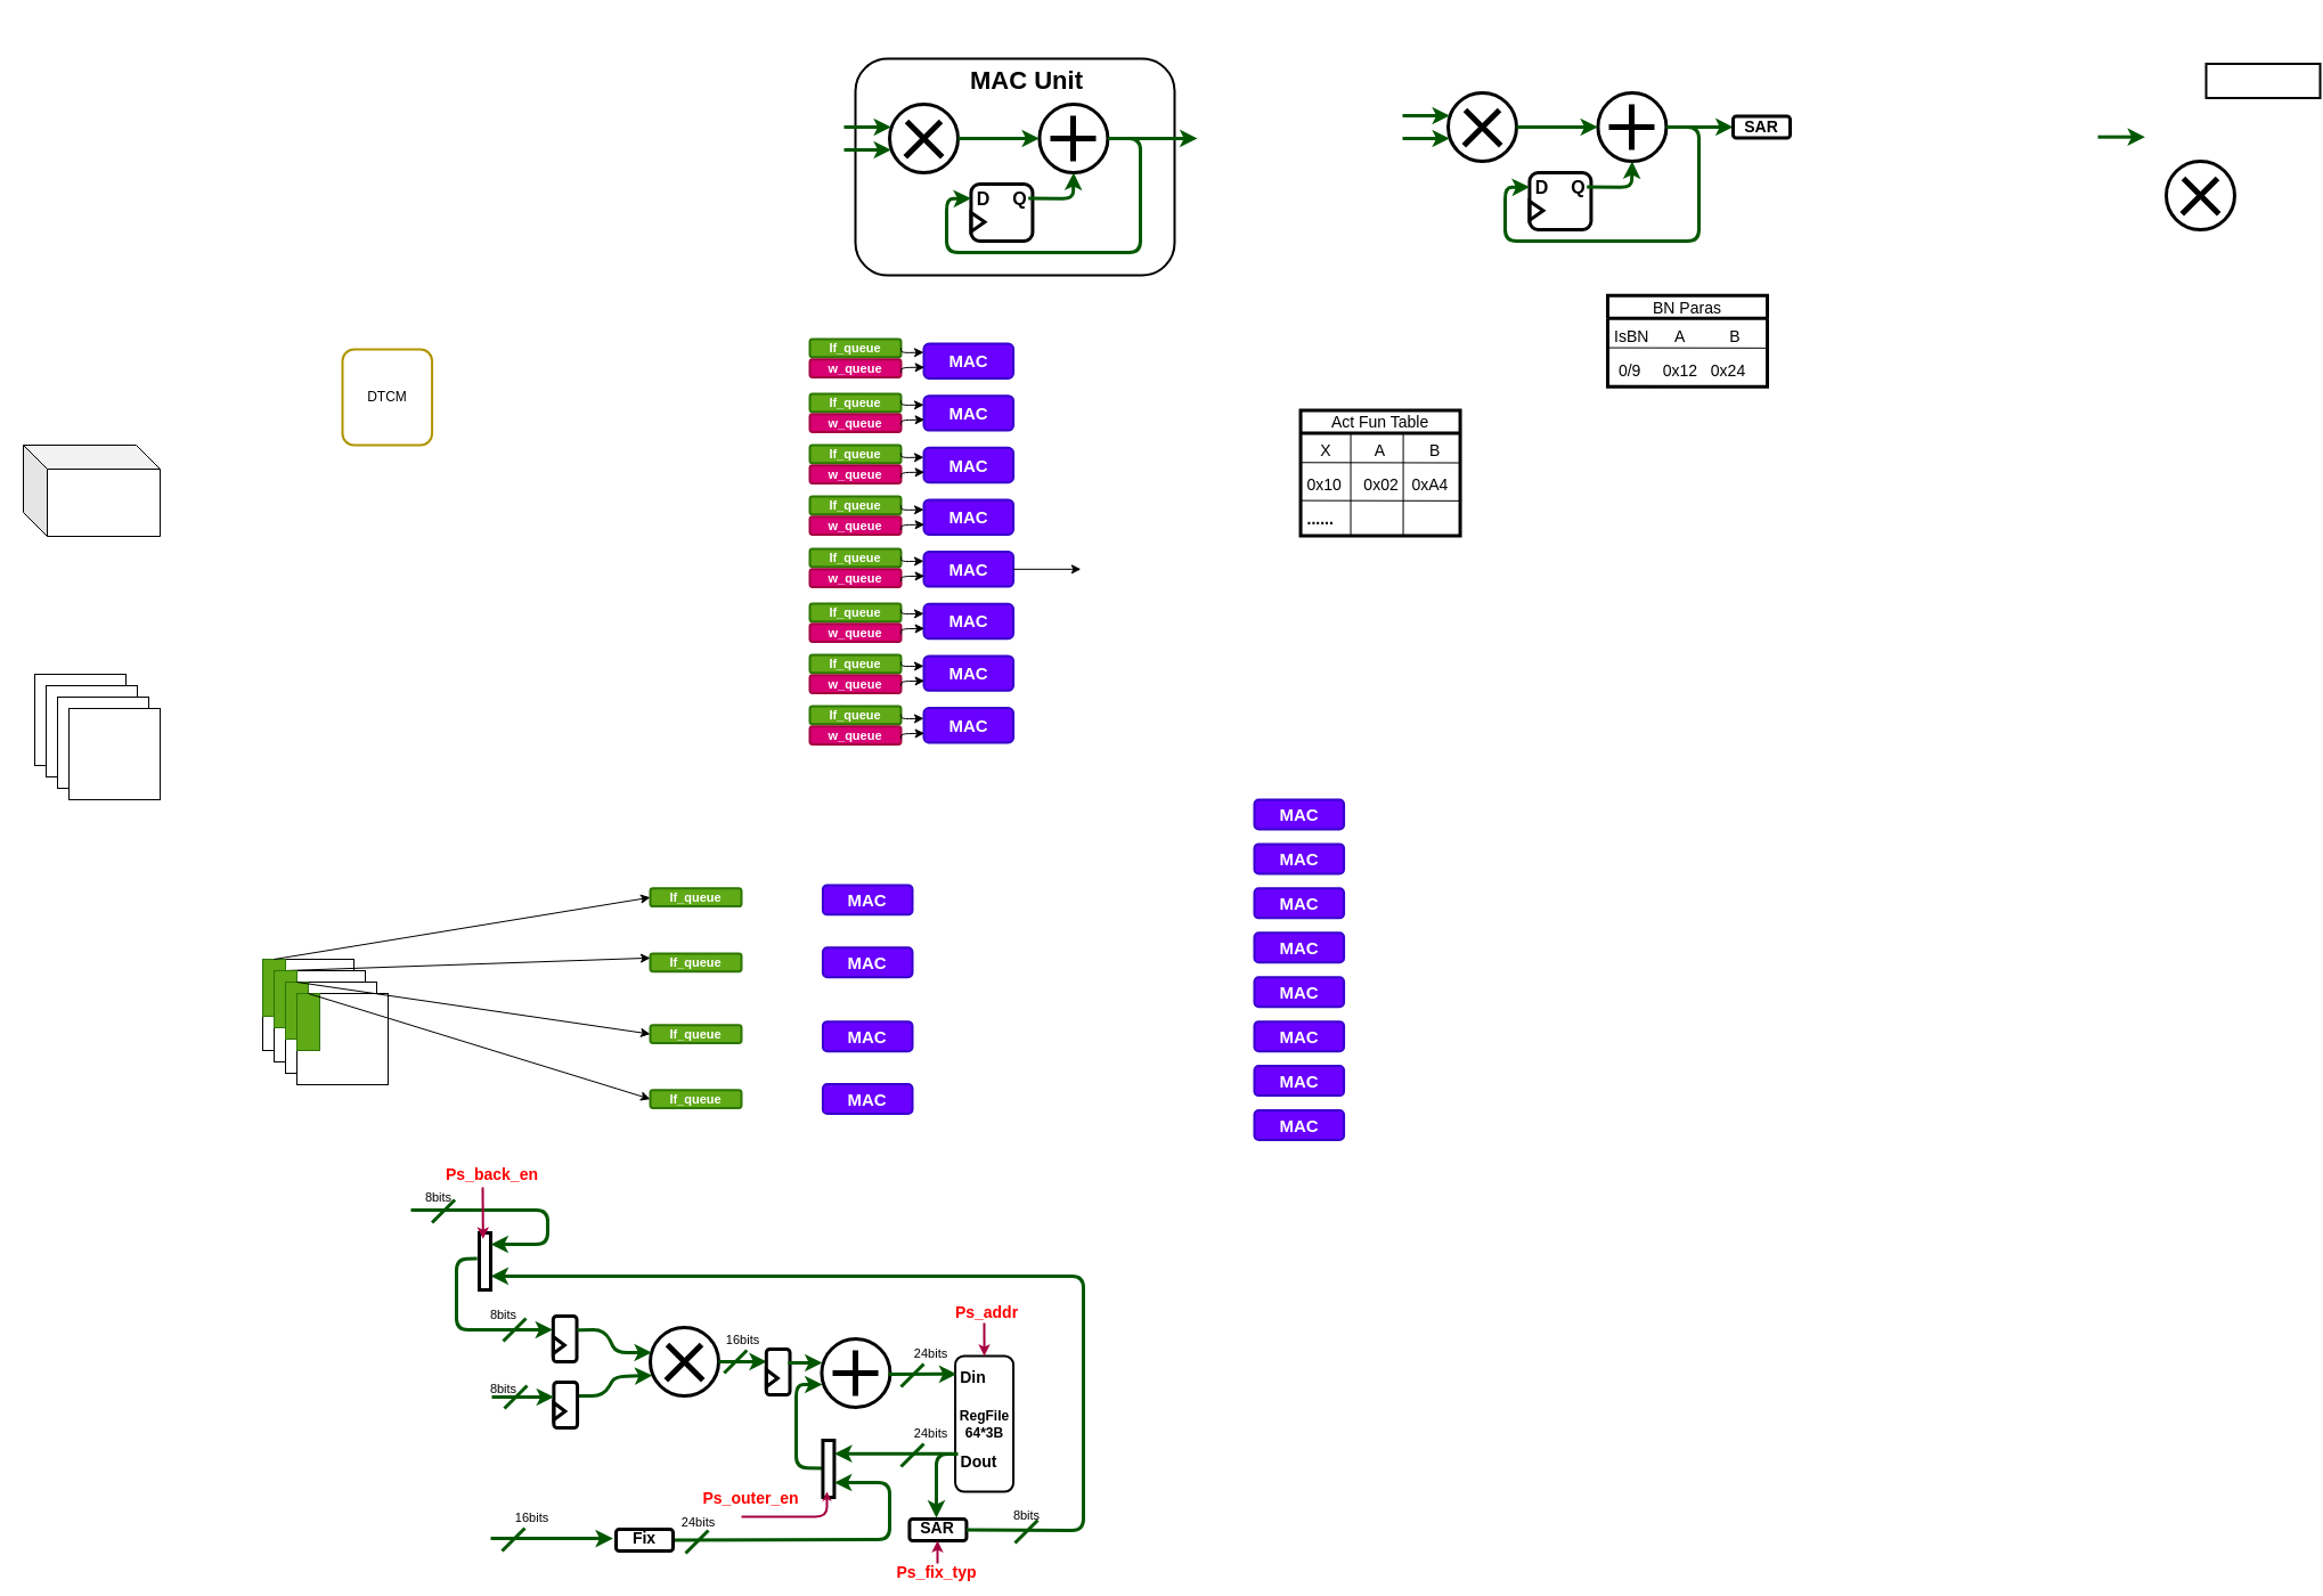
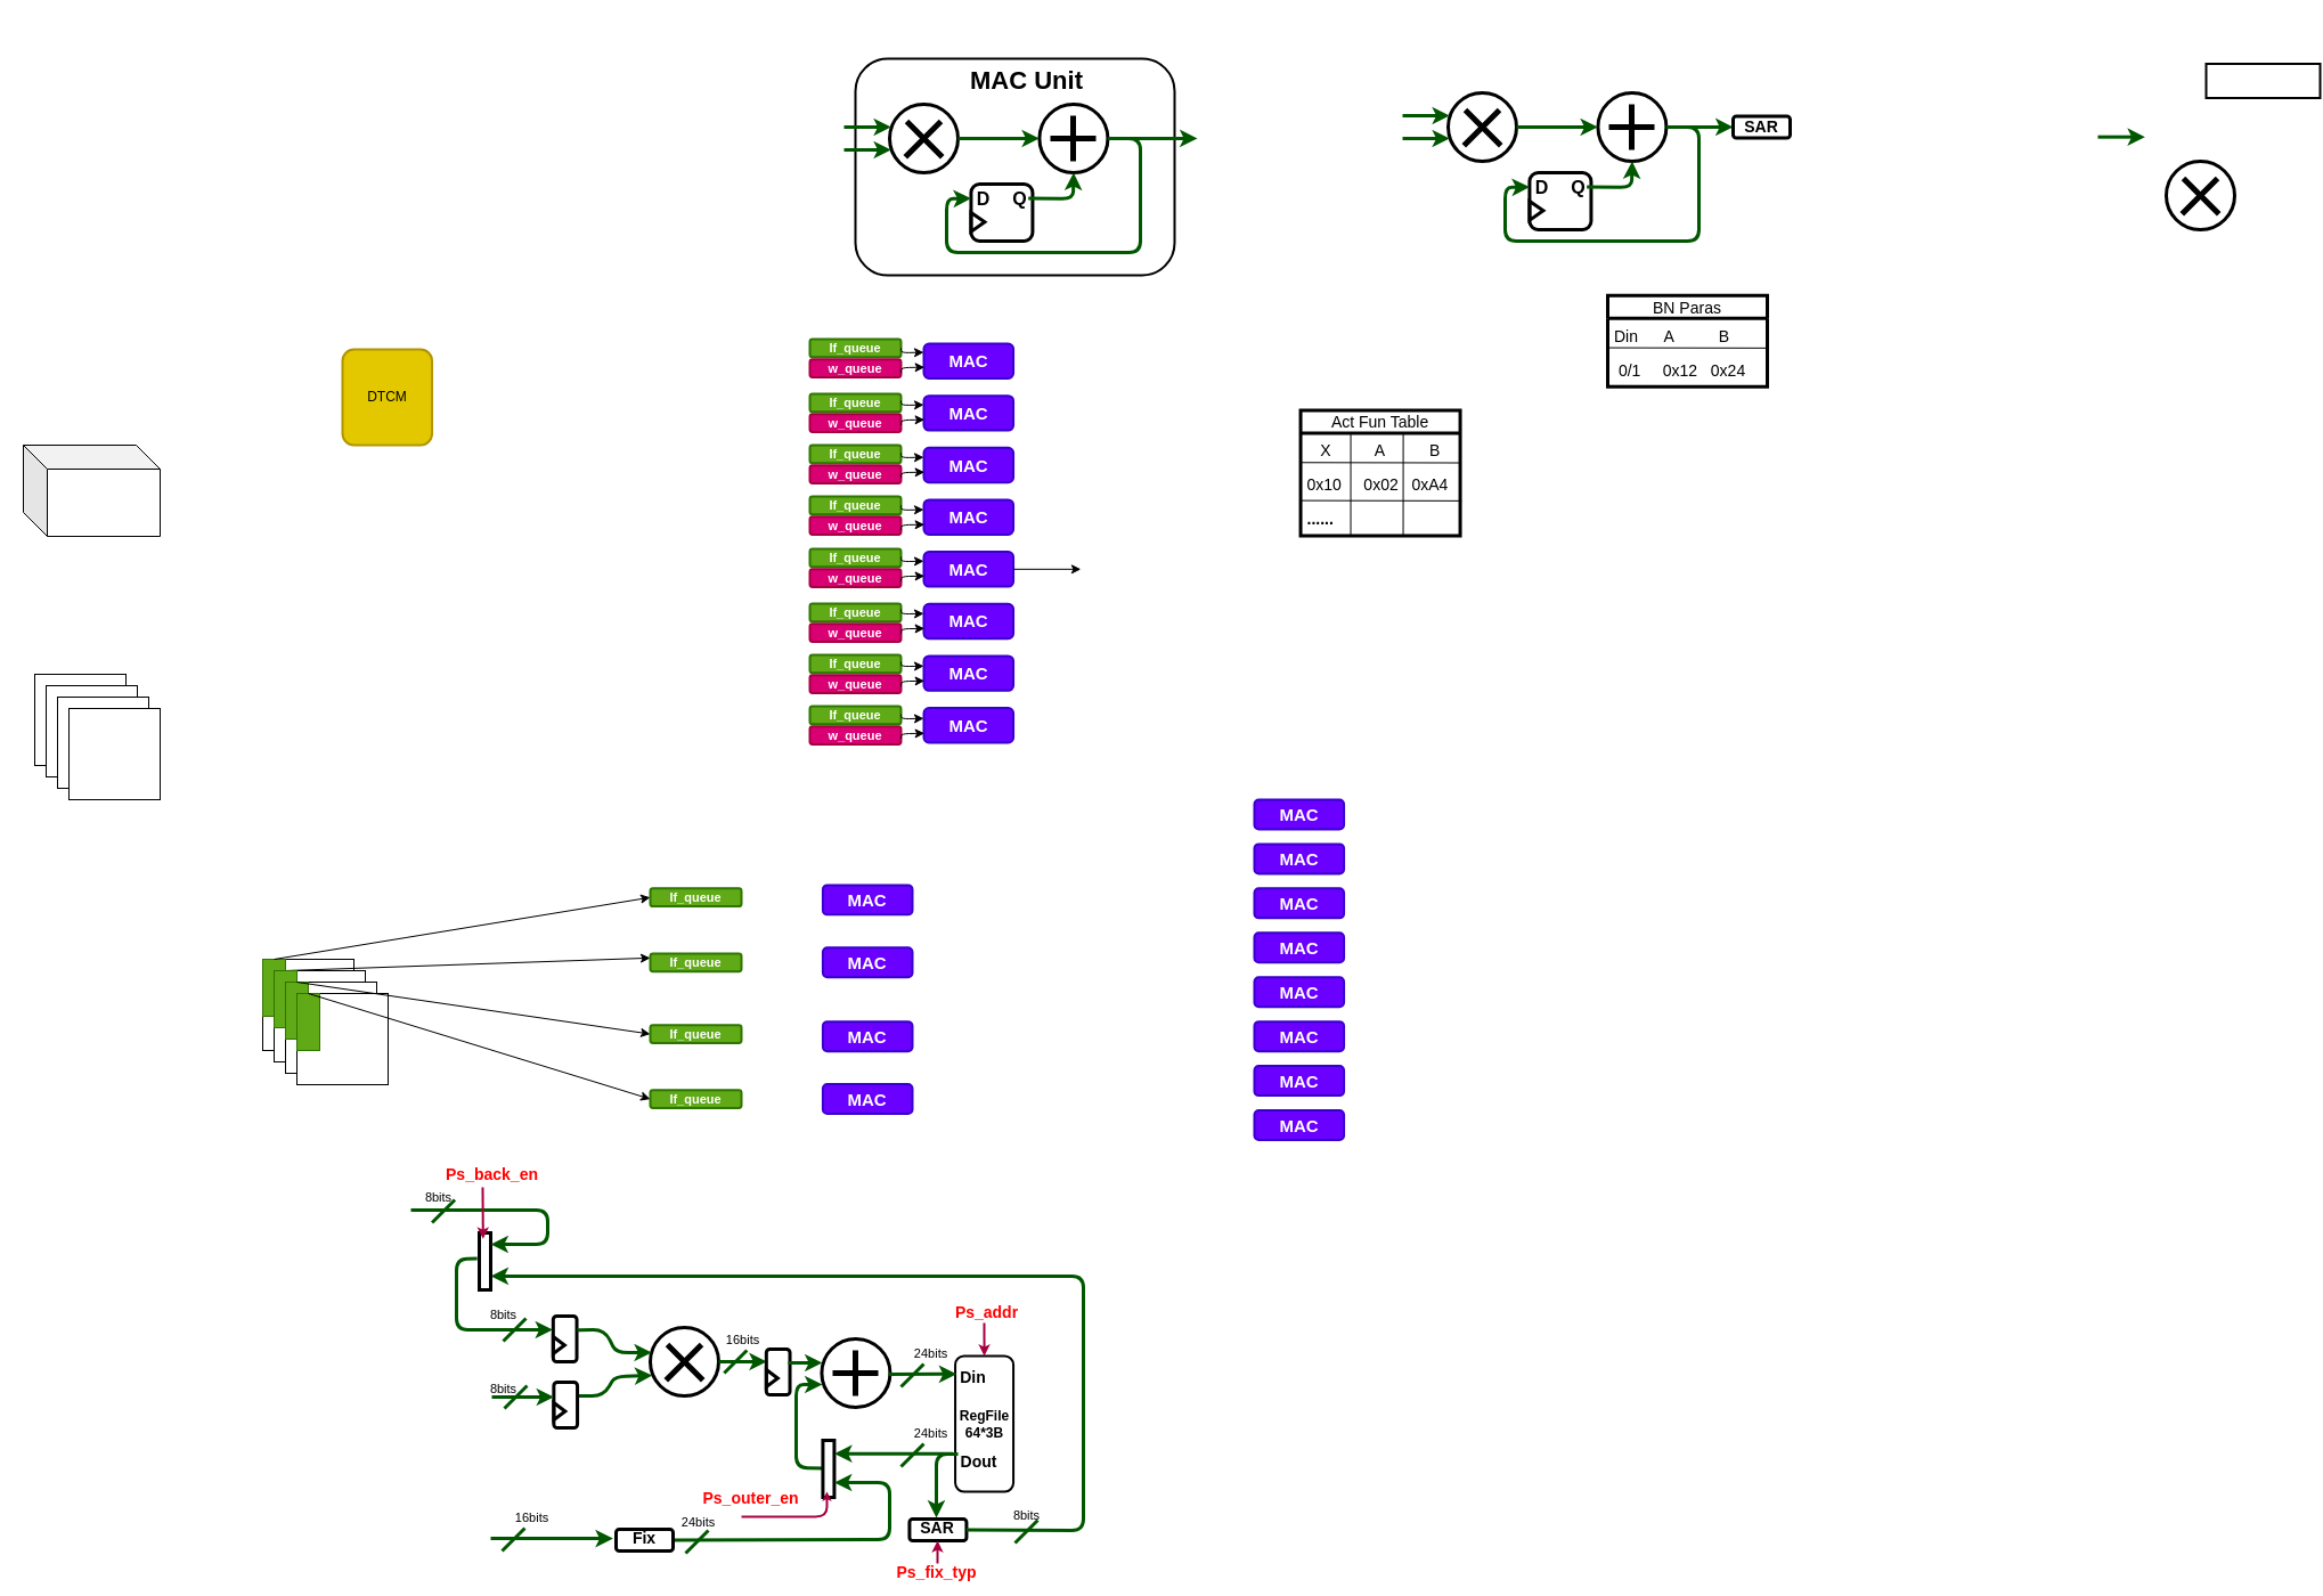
- <mxCell id="113" value="IsBN      A          B" style="text;strokeColor=none;fillColor=none;align=left;verticalAlign=middle;spacingLeft=4;spacingRight=4;overflow=hidden;points=[[0,0.5],[1,0.5]];portConstraint=eastwest;rotatable=0;fontSize=14;fontColor=#000000;" parent="112" vertex="1"><mxGeometry y="20" width="140" height="30" as="geometry" /></mxCell>
+ <mxCell id="113" value="Din      A          B" style="text;strokeColor=none;fillColor=none;align=left;verticalAlign=middle;spacingLeft=4;spacingRight=4;overflow=hidden;points=[[0,0.5],[1,0.5]];portConstraint=eastwest;rotatable=0;fontSize=14;fontColor=#000000;" parent="112" vertex="1"><mxGeometry y="20" width="140" height="30" as="geometry" /></mxCell>
- <mxCell id="114" value=" 0/9     0x12   0x24" style="text;strokeColor=none;fillColor=none;align=left;verticalAlign=middle;spacingLeft=4;spacingRight=4;overflow=hidden;points=[[0,0.5],[1,0.5]];portConstraint=eastwest;rotatable=0;fontSize=14;fontColor=#000000;" parent="112" vertex="1"><mxGeometry y="50" width="140" height="30" as="geometry" /></mxCell>
+ <mxCell id="114" value=" 0/1     0x12   0x24" style="text;strokeColor=none;fillColor=none;align=left;verticalAlign=middle;spacingLeft=4;spacingRight=4;overflow=hidden;points=[[0,0.5],[1,0.5]];portConstraint=eastwest;rotatable=0;fontSize=14;fontColor=#000000;" parent="112" vertex="1"><mxGeometry y="50" width="140" height="30" as="geometry" /></mxCell>
- <mxCell id="123" value="DTCM" style="rounded=1;whiteSpace=wrap;html=1;fillColor=#ffffff;strokeWidth=2;strokeColor=#B09500;fontColor=#000000;arcSize=13;" parent="1" vertex="1"><mxGeometry x="300" y="306" width="78.57" height="84" as="geometry" /></mxCell>
+ <mxCell id="123" value="DTCM" style="rounded=1;whiteSpace=wrap;html=1;fillColor=#e3c800;strokeWidth=2;strokeColor=#B09500;fontColor=#000000;arcSize=13;" parent="1" vertex="1"><mxGeometry x="300" y="306" width="78.57" height="84" as="geometry" /></mxCell>
